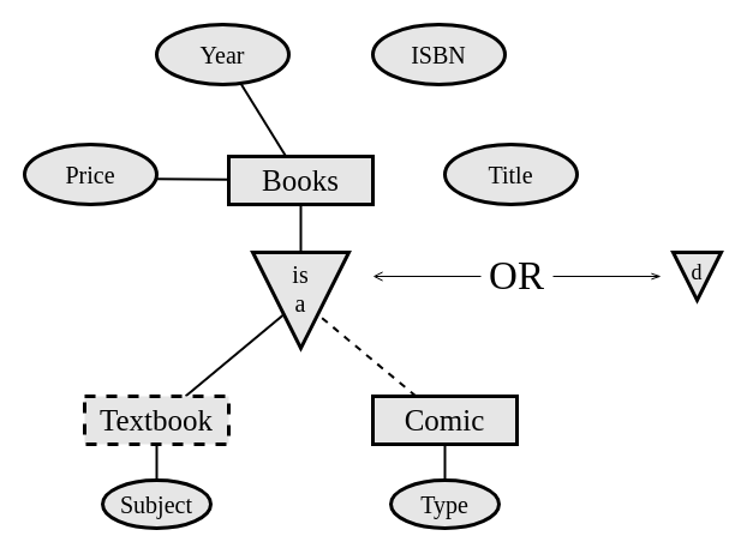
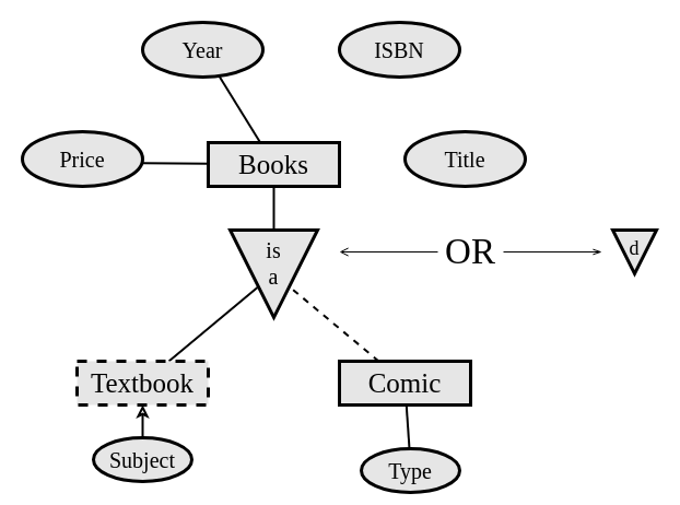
- <mxCell id="15" value="" style="edgeStyle=none;rounded=0;orthogonalLoop=1;jettySize=auto;html=1;strokeWidth=2;fontFamily=Ubuntu Mono;fontSize=19;endArrow=none;endFill=0;" parent="1" source="16" target="12" edge="1"><mxGeometry relative="1" as="geometry" /></mxCell>
+ <mxCell id="15" value="" style="edgeStyle=none;rounded=0;orthogonalLoop=1;jettySize=auto;html=1;strokeWidth=2;fontFamily=Ubuntu Mono;fontSize=19;endArrow=classic;endFill=0;" parent="1" source="16" target="12" edge="1"><mxGeometry relative="1" as="geometry" /></mxCell>
- <mxCell id="18" value="Type" style="ellipse;whiteSpace=wrap;html=1;fillStyle=solid;strokeWidth=3;fontFamily=Ubuntu Mono;fontSize=20;fillColor=#E6E6E6;" parent="1" vertex="1"><mxGeometry x="325" y="400" width="90" height="40" as="geometry" /></mxCell>
+ <mxCell id="18" value="Type" style="ellipse;whiteSpace=wrap;html=1;fillStyle=solid;strokeWidth=3;fontFamily=Ubuntu Mono;fontSize=20;fillColor=#E6E6E6;" parent="1" vertex="1"><mxGeometry x="330" y="410" width="90" height="40" as="geometry" /></mxCell>
